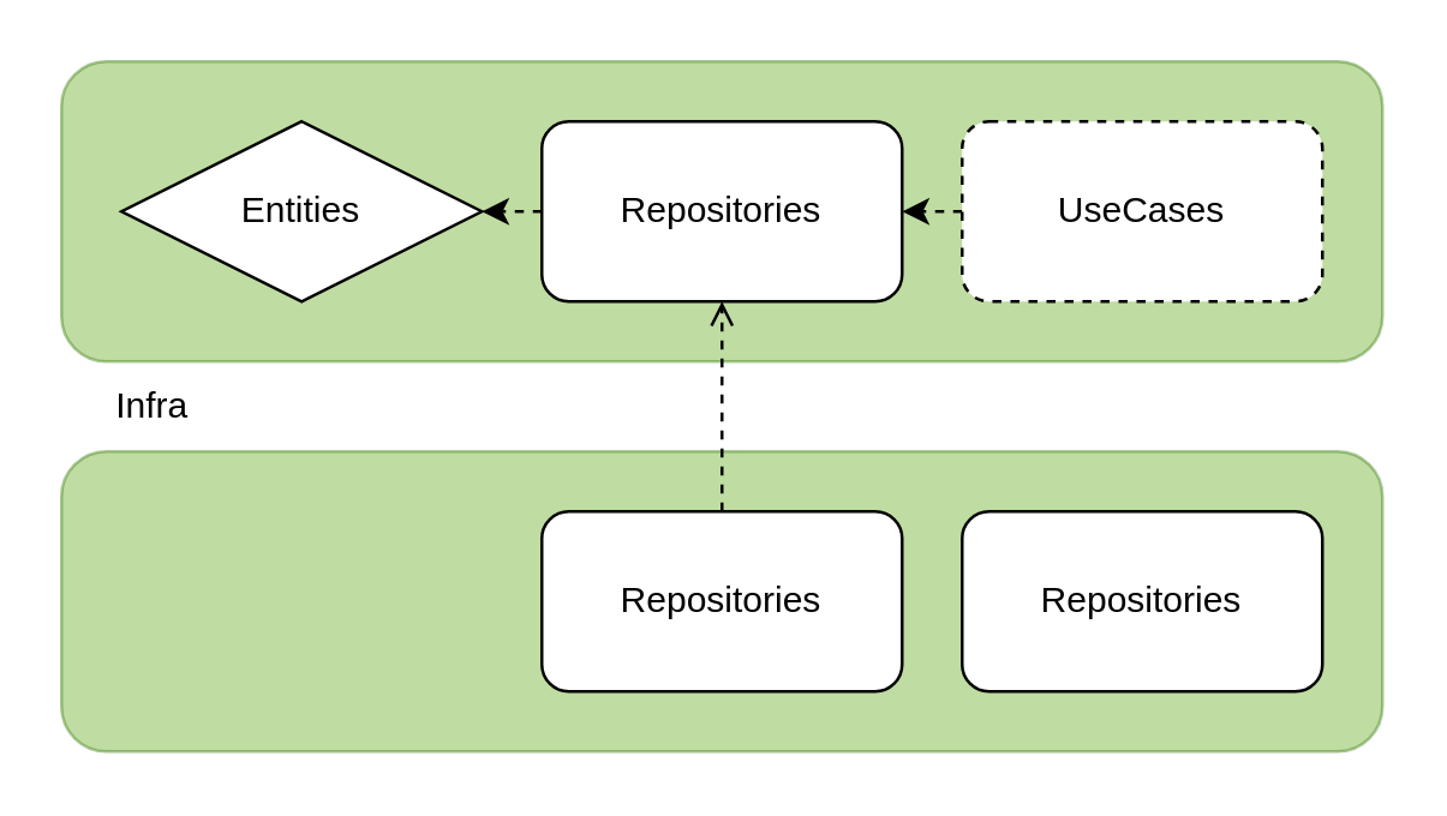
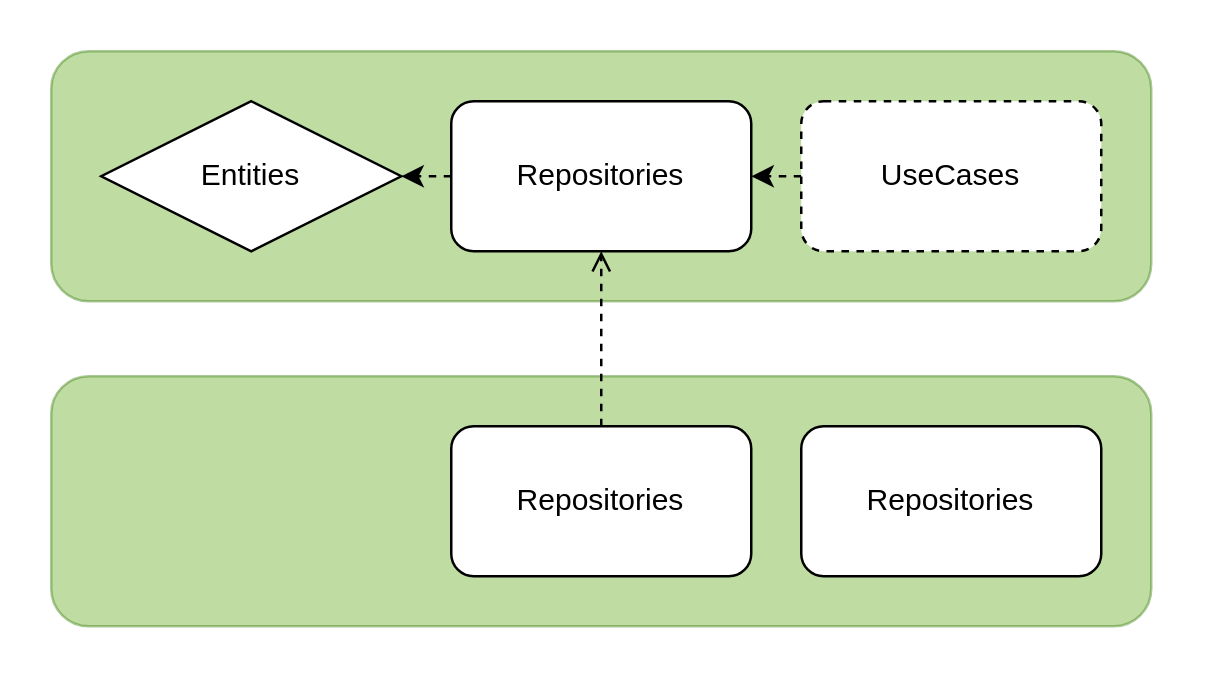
- <mxCell id="9" value="Infra" style="text;html=1;align=center;verticalAlign=middle;resizable=0;points=[];autosize=1;strokeColor=none;fillColor=none;" vertex="1" parent="1"><mxGeometry x="25" y="120" width="50" height="30" as="geometry" /></mxCell>
